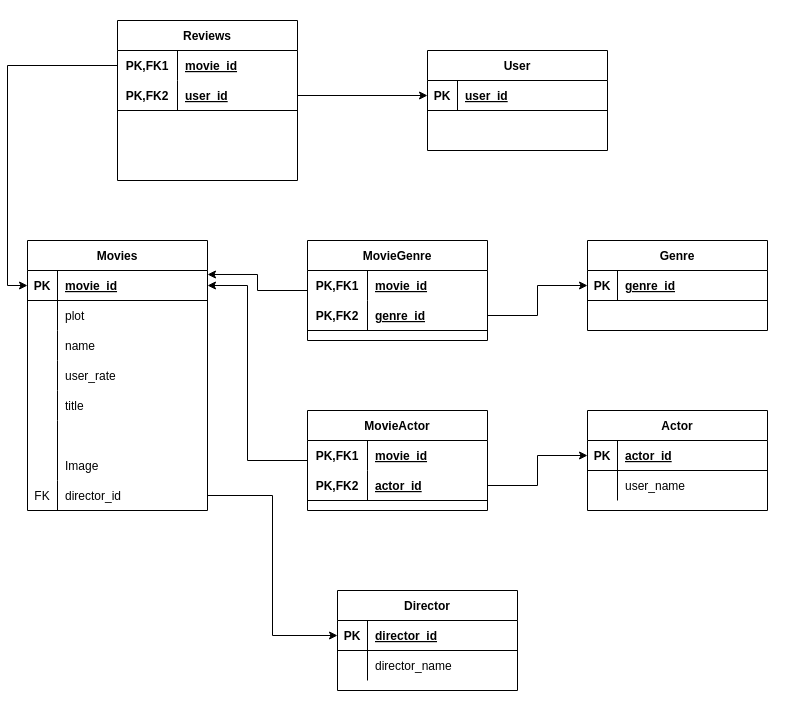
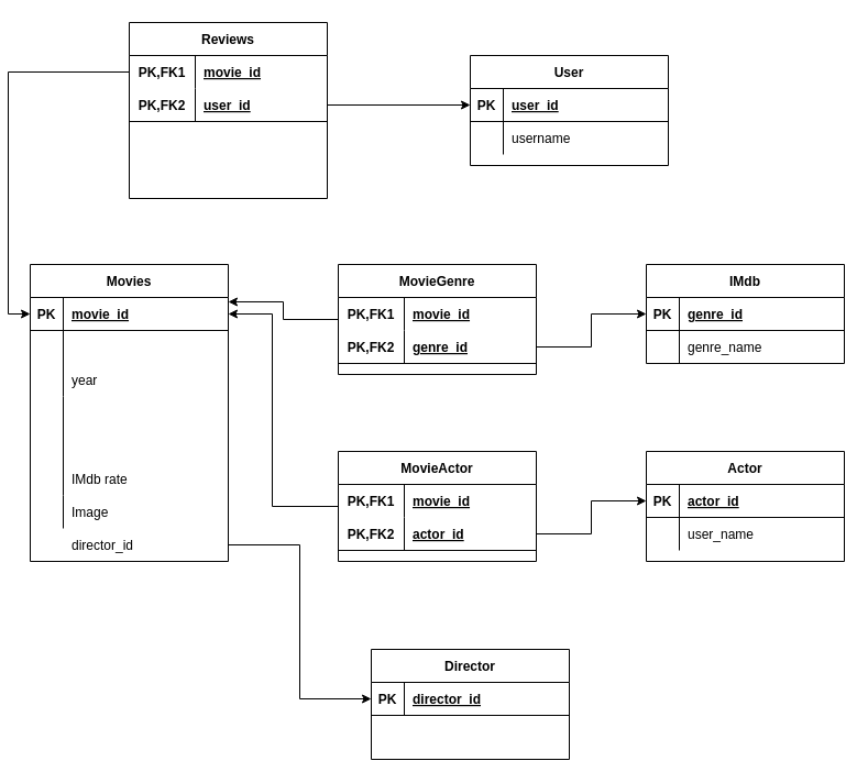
+ <mxCell id="54" value="username" style="shape=partialRectangle;connectable=0;fillColor=none;top=0;left=0;bottom=0;right=0;align=left;spacingLeft=6;overflow=hidden;" vertex="1" parent="52"><mxGeometry x="30" width="150" height="30" as="geometry" /></mxCell>
- <mxCell id="34" value="Genre" style="shape=table;startSize=30;container=1;collapsible=1;childLayout=tableLayout;fixedRows=1;rowLines=0;fontStyle=1;align=center;resizeLast=1;" vertex="1" parent="1"><mxGeometry x="580" y="240" width="180" height="90" as="geometry" /></mxCell>
+ <mxCell id="34" value="IMdb" style="shape=table;startSize=30;container=1;collapsible=1;childLayout=tableLayout;fixedRows=1;rowLines=0;fontStyle=1;align=center;resizeLast=1;" vertex="1" parent="1"><mxGeometry x="580" y="240" width="180" height="90" as="geometry" /></mxCell>
- <mxCell id="8" value="plot" style="shape=partialRectangle;connectable=0;fillColor=none;top=0;left=0;bottom=0;right=0;align=left;spacingLeft=6;overflow=hidden;" vertex="1" parent="6"><mxGeometry x="30" width="150" height="30" as="geometry" /></mxCell>
+ <mxCell id="40" value="genre_name" style="shape=partialRectangle;connectable=0;fillColor=none;top=0;left=0;bottom=0;right=0;align=left;spacingLeft=6;overflow=hidden;" vertex="1" parent="38"><mxGeometry x="30" width="150" height="30" as="geometry" /></mxCell>
- <mxCell id="11" value="name" style="shape=partialRectangle;connectable=0;fillColor=none;top=0;left=0;bottom=0;right=0;align=left;spacingLeft=6;overflow=hidden;" vertex="1" parent="9"><mxGeometry x="30" width="150" height="30" as="geometry" /></mxCell>
+ <mxCell id="11" value="year" style="shape=partialRectangle;connectable=0;fillColor=none;top=0;left=0;bottom=0;right=0;align=left;spacingLeft=6;overflow=hidden;" vertex="1" parent="9"><mxGeometry x="30" width="150" height="30" as="geometry" /></mxCell>
- <mxCell id="14" value="user_rate" style="shape=partialRectangle;connectable=0;fillColor=none;top=0;left=0;bottom=0;right=0;align=left;spacingLeft=6;overflow=hidden;" vertex="1" parent="12"><mxGeometry x="30" width="150" height="30" as="geometry" /></mxCell>
- <mxCell id="17" value="title" style="shape=partialRectangle;connectable=0;fillColor=none;top=0;left=0;bottom=0;right=0;align=left;spacingLeft=6;overflow=hidden;" vertex="1" parent="15"><mxGeometry x="30" width="150" height="30" as="geometry" /></mxCell>
+ <mxCell id="20" value="IMdb rate" style="shape=partialRectangle;connectable=0;fillColor=none;top=0;left=0;bottom=0;right=0;align=left;spacingLeft=6;overflow=hidden;" vertex="1" parent="18"><mxGeometry x="30" width="150" height="30" as="geometry" /></mxCell>
- <mxCell id="25" value="FK" style="shape=partialRectangle;connectable=0;fillColor=none;top=0;left=0;bottom=0;right=0;editable=1;overflow=hidden;fontStyle=0" vertex="1" parent="24"><mxGeometry width="30" height="30" as="geometry" /></mxCell>
- <mxCell id="47" value="director_name" style="shape=partialRectangle;connectable=0;fillColor=none;top=0;left=0;bottom=0;right=0;align=left;spacingLeft=6;overflow=hidden;" vertex="1" parent="45"><mxGeometry x="30" width="150" height="30" as="geometry" /></mxCell>
